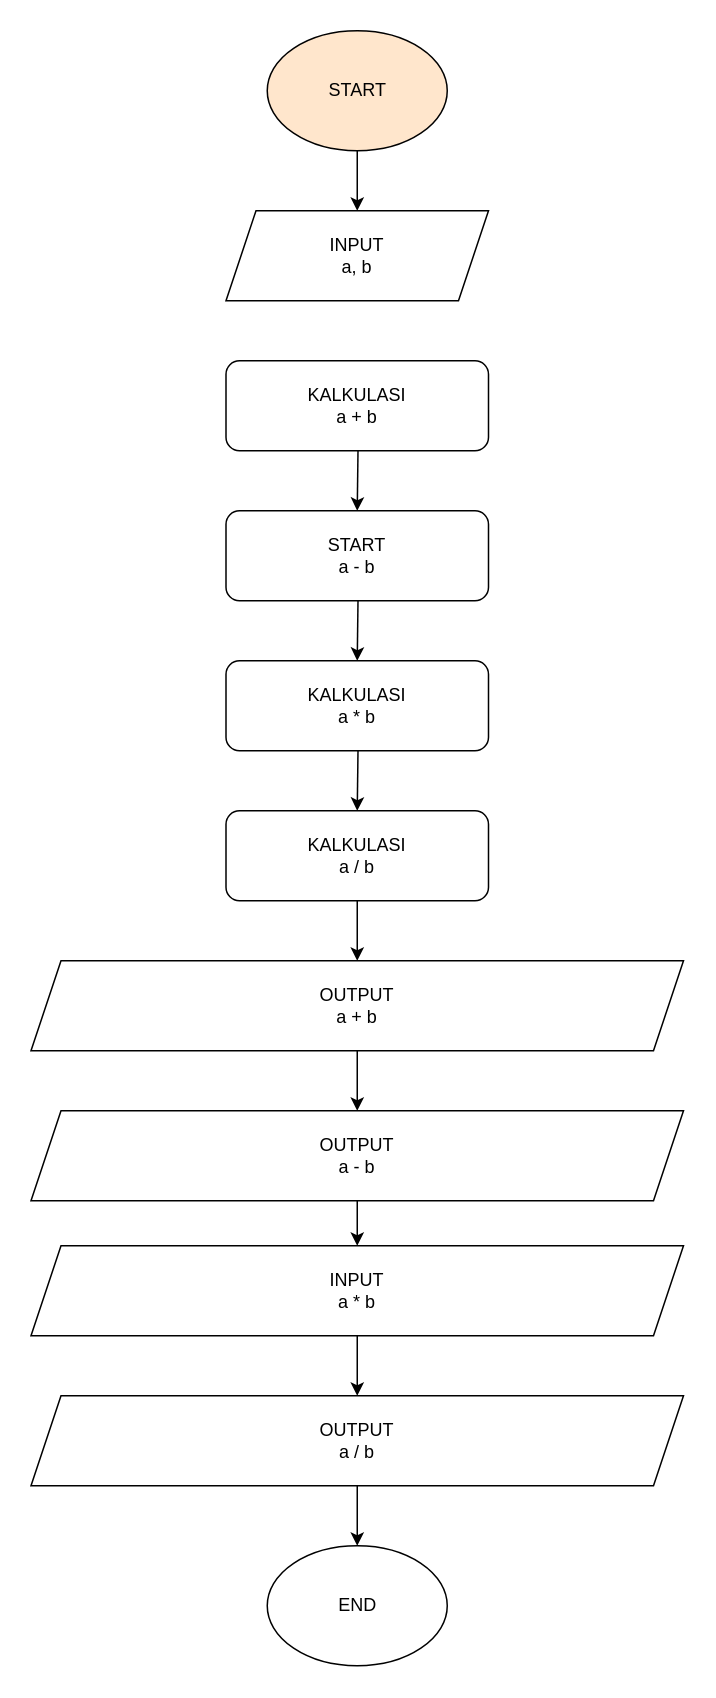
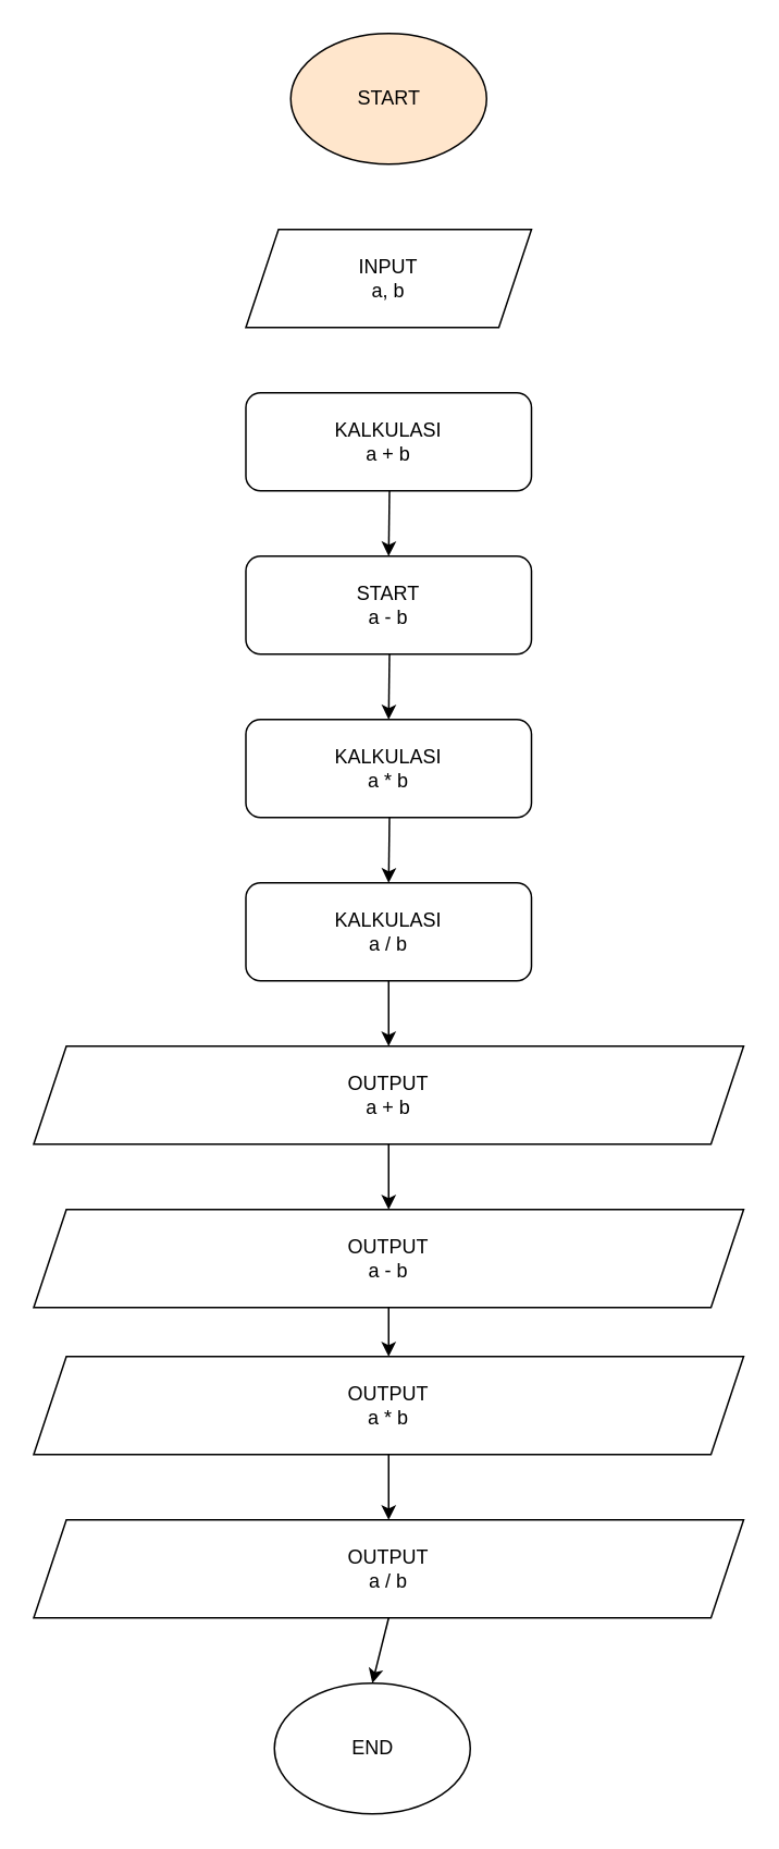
- <mxCell id="6" value="" style="endArrow=classic;html=1;rounded=0;exitX=0.5;exitY=1;exitDx=0;exitDy=0;entryX=0.5;entryY=0;entryDx=0;entryDy=0;" parent="1" source="2" target="5" edge="1"><mxGeometry width="50" height="50" relative="1" as="geometry"><mxPoint x="248" y="210" as="sourcePoint" /><mxPoint x="248" y="270" as="targetPoint" /></mxGeometry></mxCell>
- <mxCell id="16" value="INPUT&lt;br style=&quot;border-color: var(--border-color);&quot;&gt;a * b" style="shape=parallelogram;perimeter=parallelogramPerimeter;whiteSpace=wrap;html=1;fixedSize=1;" parent="1" vertex="1"><mxGeometry x="20" y="830" width="435" height="60" as="geometry" /></mxCell>
+ <mxCell id="16" value="OUTPUT&lt;br style=&quot;border-color: var(--border-color);&quot;&gt;a * b" style="shape=parallelogram;perimeter=parallelogramPerimeter;whiteSpace=wrap;html=1;fixedSize=1;" parent="1" vertex="1"><mxGeometry x="20" y="830" width="435" height="60" as="geometry" /></mxCell>
- <mxCell id="20" value="END" style="ellipse;whiteSpace=wrap;html=1;" parent="1" vertex="1"><mxGeometry x="177.5" y="1030" width="120" height="80" as="geometry" /></mxCell>
+ <mxCell id="20" value="END" style="ellipse;whiteSpace=wrap;html=1;" parent="1" vertex="1"><mxGeometry x="167.5" y="1030" width="120" height="80" as="geometry" /></mxCell>
